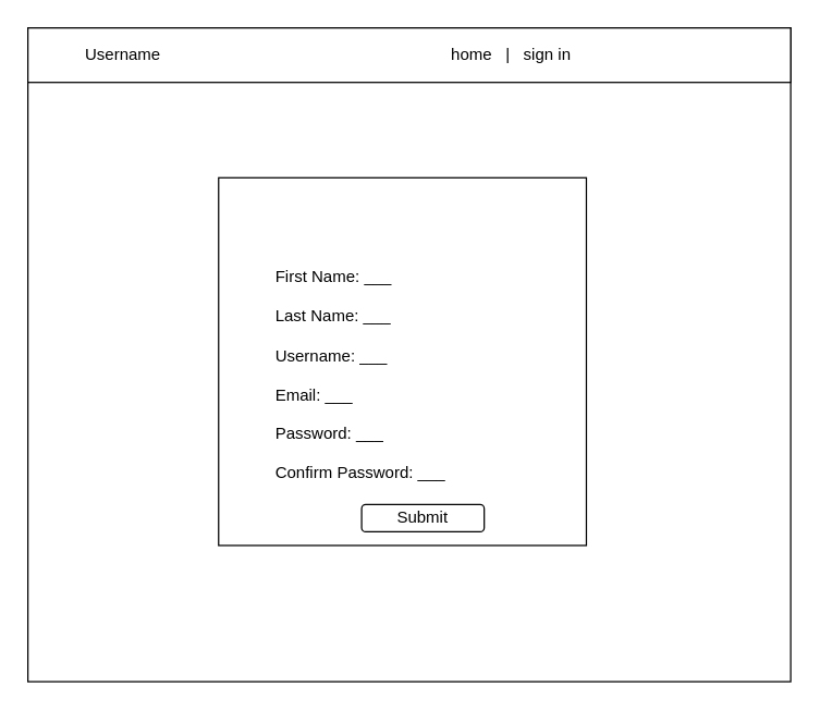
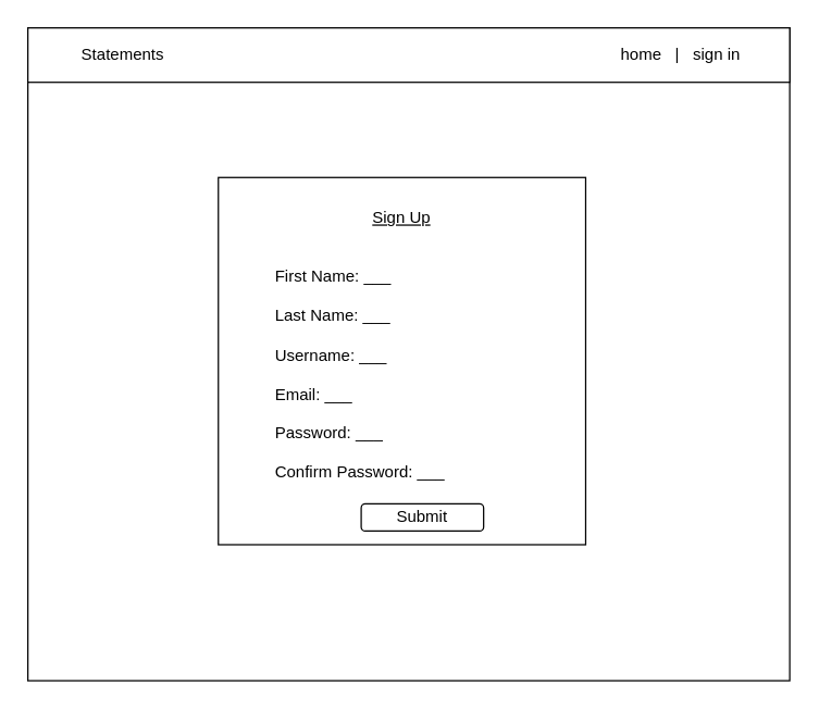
- <mxCell id="4" value="Username" style="text;html=1;strokeColor=none;fillColor=none;align=center;verticalAlign=middle;whiteSpace=wrap;rounded=0;" vertex="1" parent="1"><mxGeometry x="20" y="30" width="140" height="20" as="geometry" /></mxCell>
+ <mxCell id="4" value="Statements" style="text;html=1;strokeColor=none;fillColor=none;align=center;verticalAlign=middle;whiteSpace=wrap;rounded=0;" vertex="1" parent="1"><mxGeometry x="20" y="30" width="140" height="20" as="geometry" /></mxCell>
- <mxCell id="5" value="home&amp;nbsp; &amp;nbsp;|&amp;nbsp; &amp;nbsp;sign in" style="text;html=1;strokeColor=none;fillColor=none;align=center;verticalAlign=middle;whiteSpace=wrap;rounded=0;" vertex="1" parent="1"><mxGeometry x="295" y="30" width="160" height="20" as="geometry" /></mxCell>
+ <mxCell id="5" value="home&amp;nbsp; &amp;nbsp;|&amp;nbsp; &amp;nbsp;sign in" style="text;html=1;strokeColor=none;fillColor=none;align=center;verticalAlign=middle;whiteSpace=wrap;rounded=0;" vertex="1" parent="1"><mxGeometry x="420" y="30" width="160" height="20" as="geometry" /></mxCell>
+ <mxCell id="7" value="&lt;u&gt;Sign Up&lt;/u&gt;" style="text;html=1;strokeColor=none;fillColor=none;align=center;verticalAlign=middle;whiteSpace=wrap;rounded=0;" vertex="1" parent="1"><mxGeometry x="160" y="150" width="270" height="20" as="geometry" /></mxCell>
